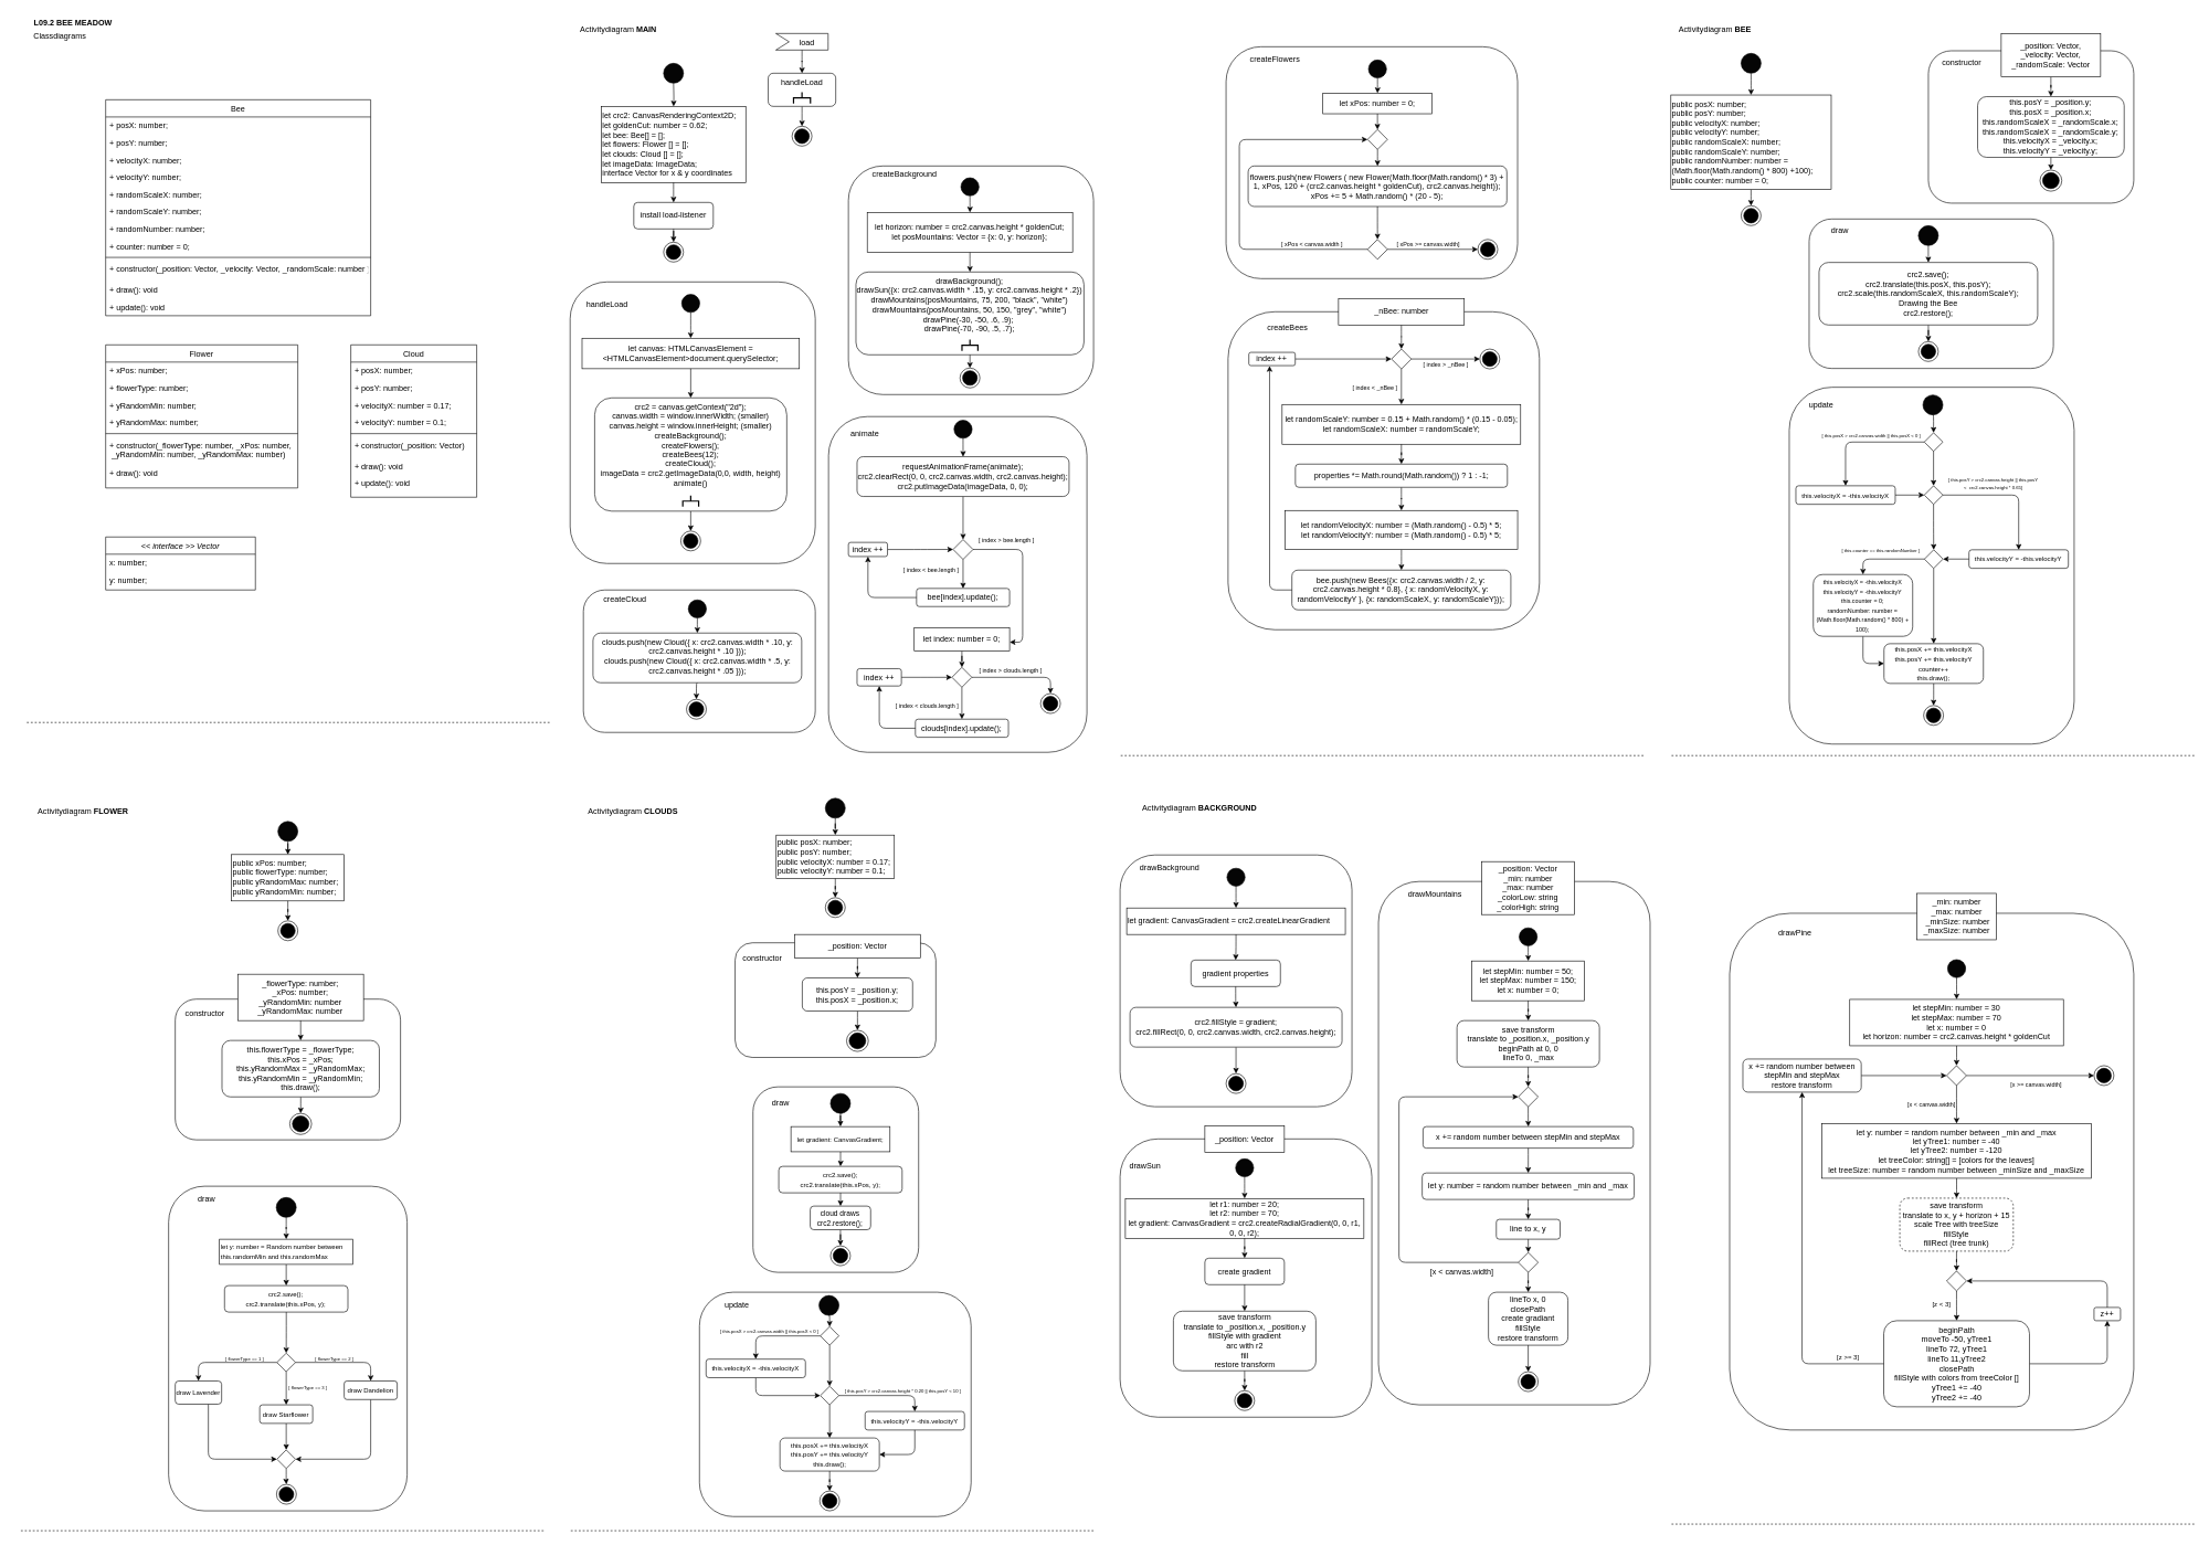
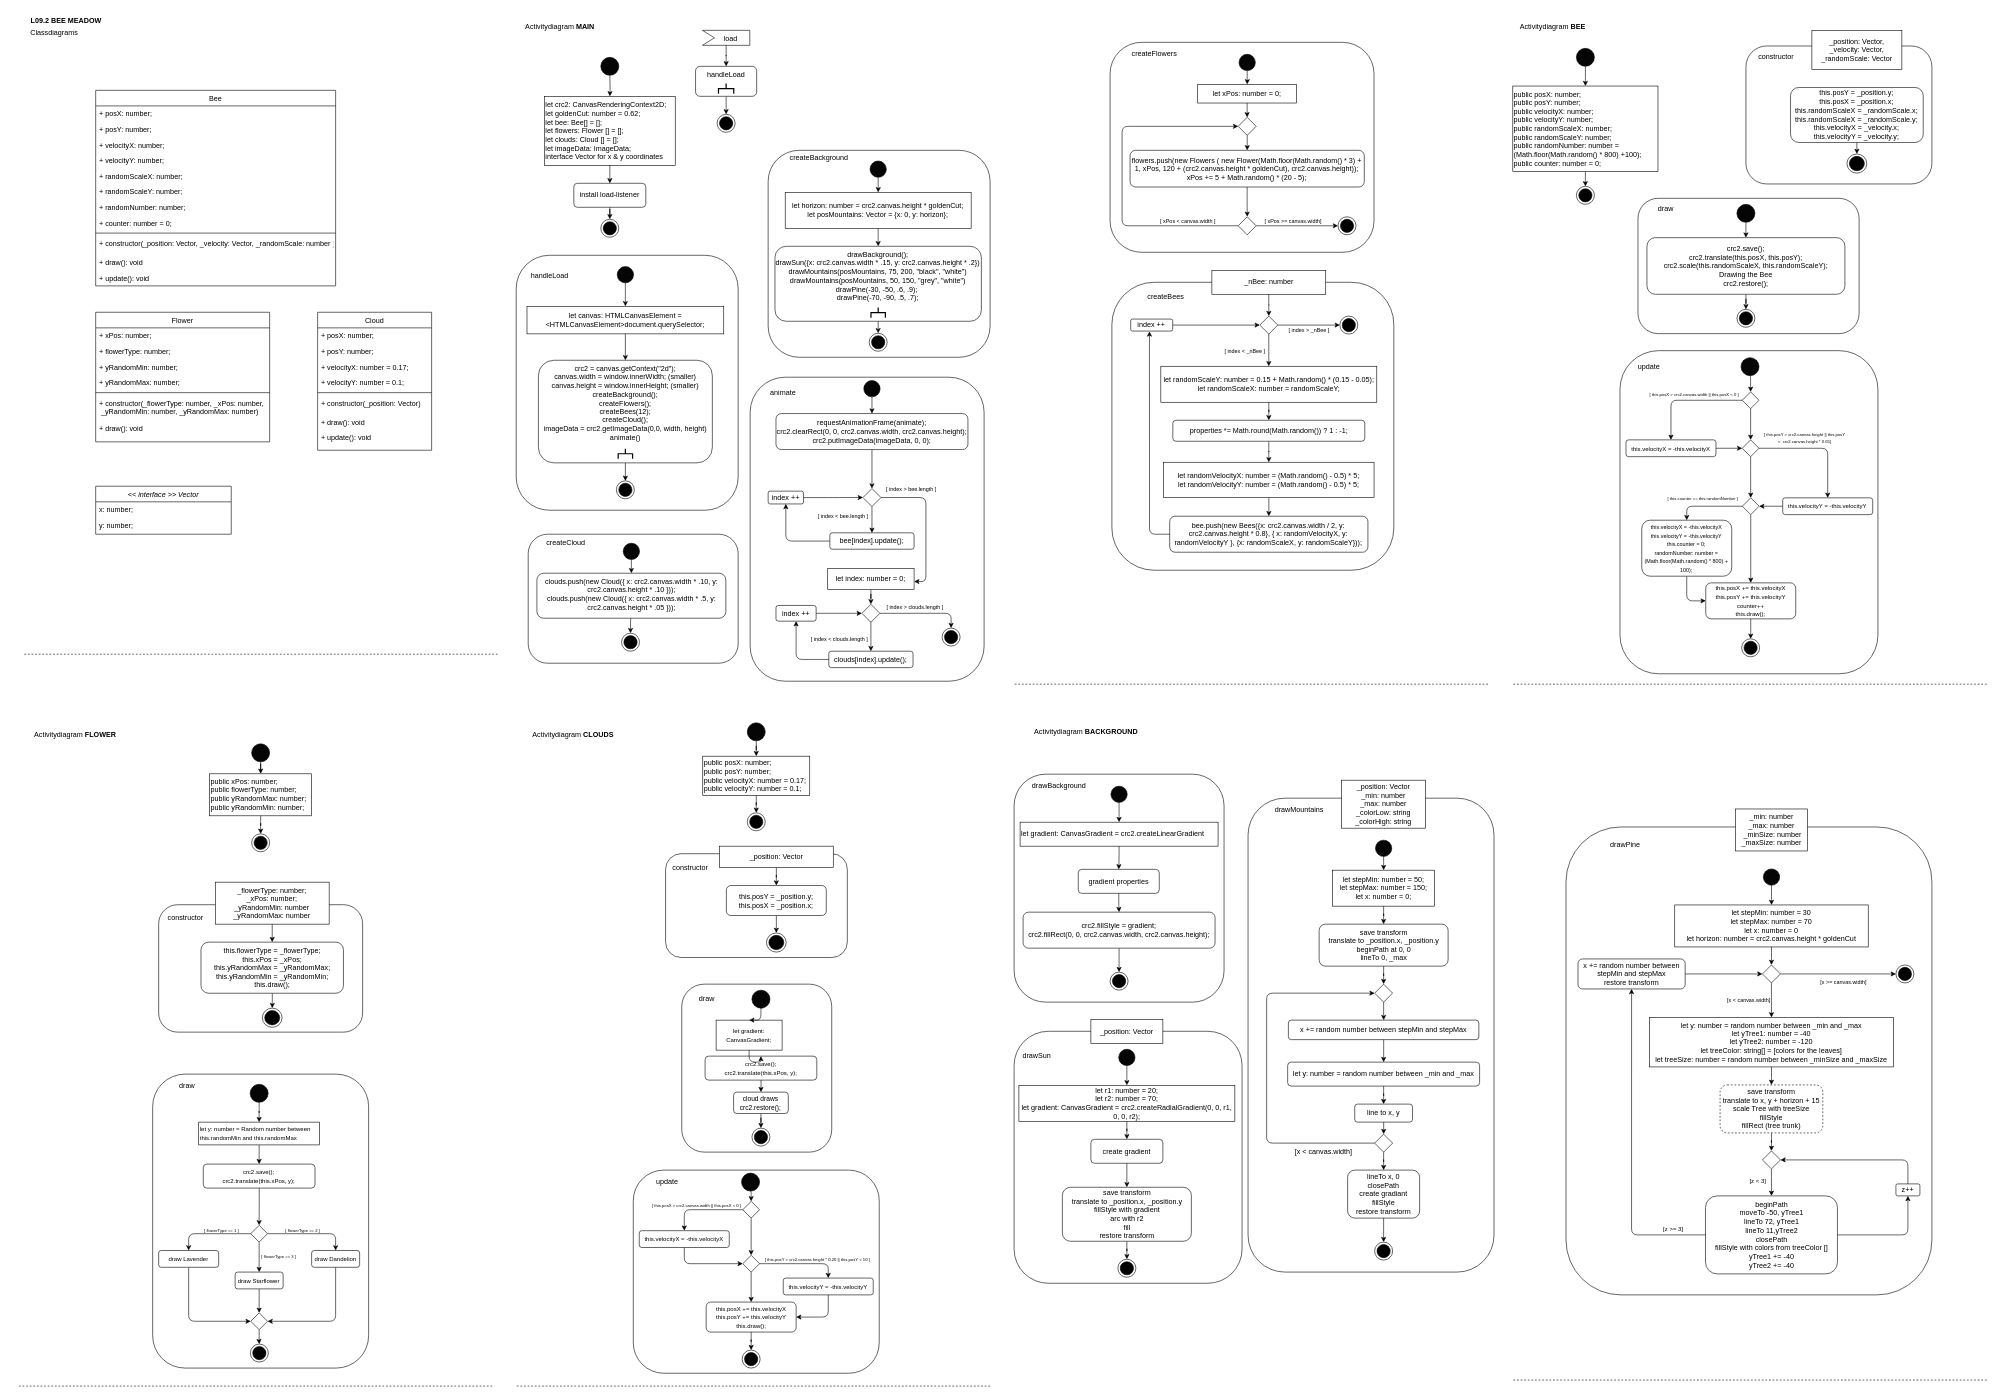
- <mxCell id="139" style="edgeStyle=orthogonalEdgeStyle;orthogonalLoop=1;jettySize=auto;html=1;entryX=0.5;entryY=0;entryDx=0;entryDy=0;" parent="134" source="140" target="138" edge="1"><mxGeometry relative="1" as="geometry" /></mxCell>
- <mxCell id="239" value="&lt;font style=&quot;font-size: 10px&quot;&gt;let gradient: CanvasGradient;&lt;/font&gt;" style="whiteSpace=wrap;html=1;fillColor=#FFFFFF;align=center;" parent="229" vertex="1"><mxGeometry x="57.25" y="60" width="149.5" height="38" as="geometry" /></mxCell>
+ <mxCell id="239" value="&lt;font style=&quot;font-size: 10px&quot;&gt;let gradient: CanvasGradient;&lt;/font&gt;" style="whiteSpace=wrap;html=1;fillColor=#FFFFFF;align=center;" parent="229" vertex="1"><mxGeometry x="57.25" y="60" width="110" height="50" as="geometry" /></mxCell>
- <mxCell id="178" value="&lt;span style=&quot;font-size: 10px&quot;&gt;draw Lavender&lt;/span&gt;" style="whiteSpace=wrap;html=1;rounded=1;" parent="169" vertex="1"><mxGeometry x="10" y="294" width="70" height="35" as="geometry" /></mxCell>
+ <mxCell id="178" value="&lt;span style=&quot;font-size: 10px&quot;&gt;draw Lavender&lt;/span&gt;" style="whiteSpace=wrap;html=1;rounded=1;" parent="169" vertex="1"><mxGeometry x="10" y="294" width="100" height="28" as="geometry" /></mxCell>
